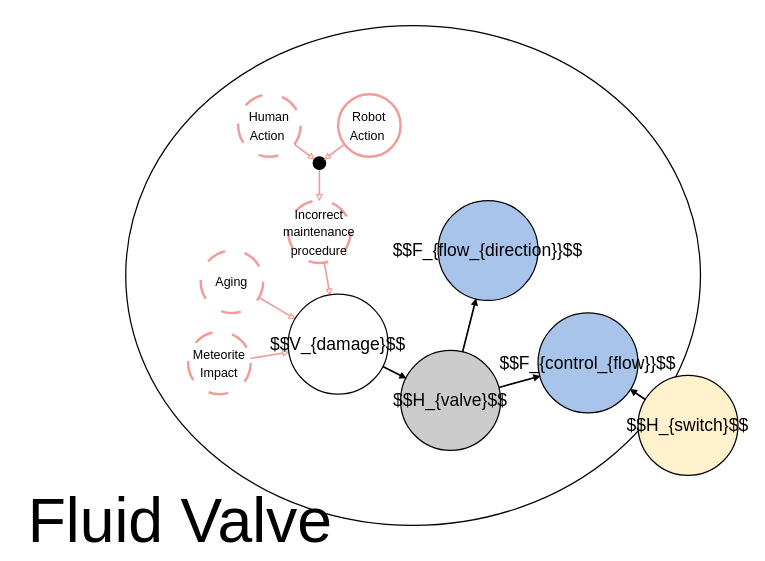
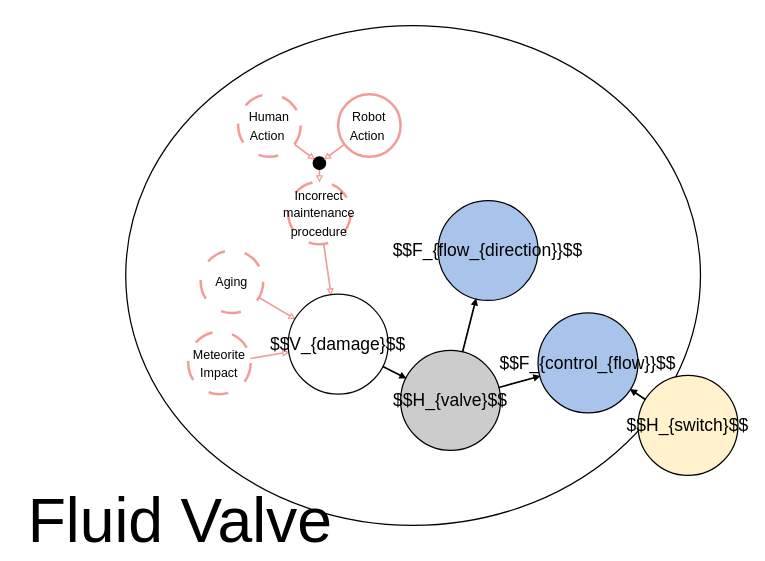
- <mxCell id="7" value="&lt;font style=&quot;font-size: 10px;&quot;&gt;Incorrect maintenance procedure&lt;/font&gt;" style="ellipse;whiteSpace=wrap;html=1;aspect=fixed;fillColor=#FFFFFF;strokeColor=#F19C99;strokeWidth=2;dashed=1;dashPattern=8 8;" vertex="1" parent="1"><mxGeometry x="230" y="160" width="50" height="50" as="geometry" /></mxCell>
+ <mxCell id="7" value="&lt;font style=&quot;font-size: 10px;&quot;&gt;Incorrect maintenance procedure&lt;/font&gt;" style="ellipse;whiteSpace=wrap;html=1;aspect=fixed;fillColor=#FFFFFF;strokeColor=#F19C99;strokeWidth=2;dashed=1;dashPattern=8 8;" vertex="1" parent="1"><mxGeometry x="230" y="145" width="50" height="50" as="geometry" /></mxCell>
